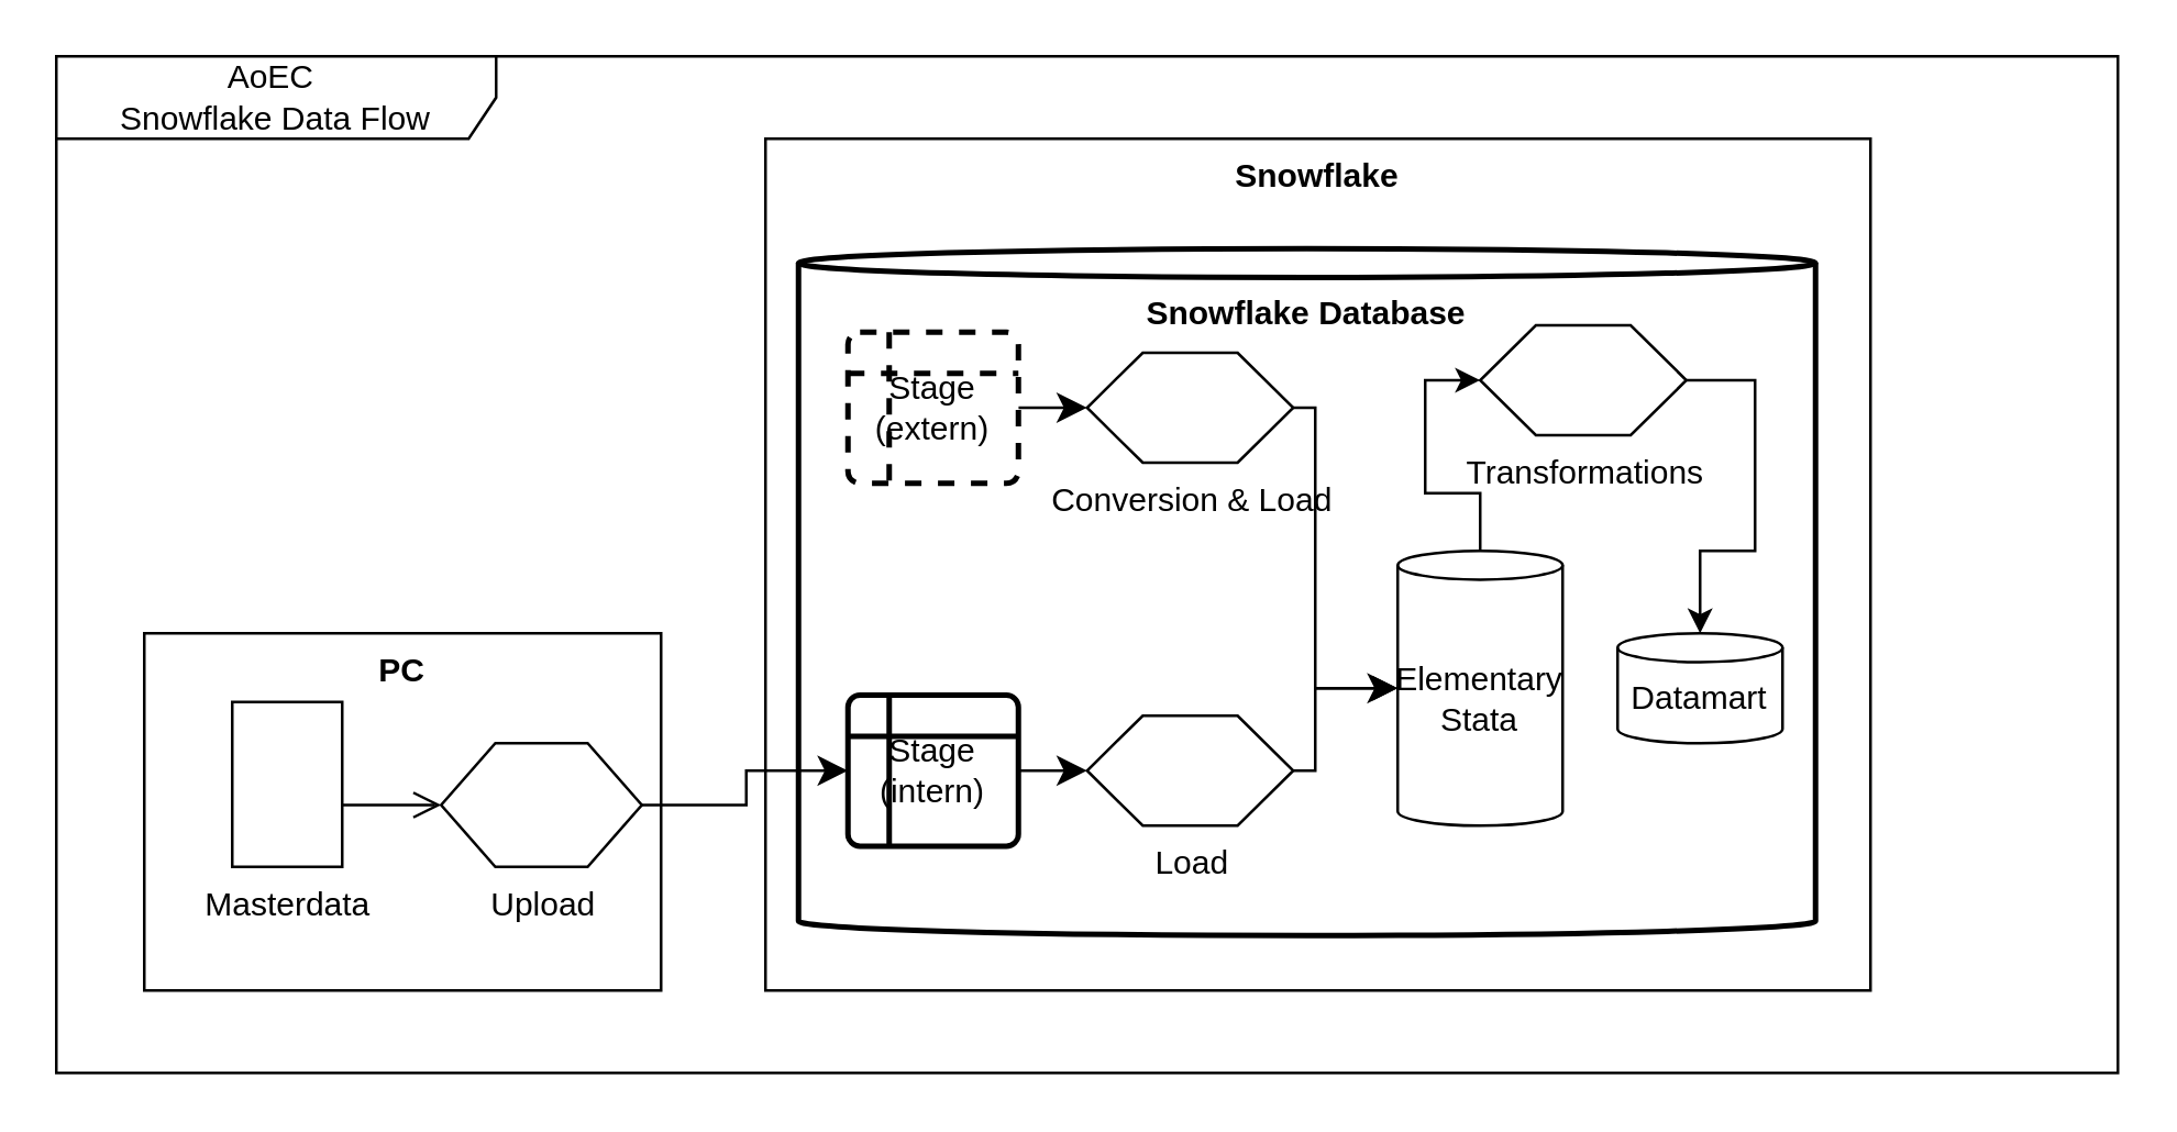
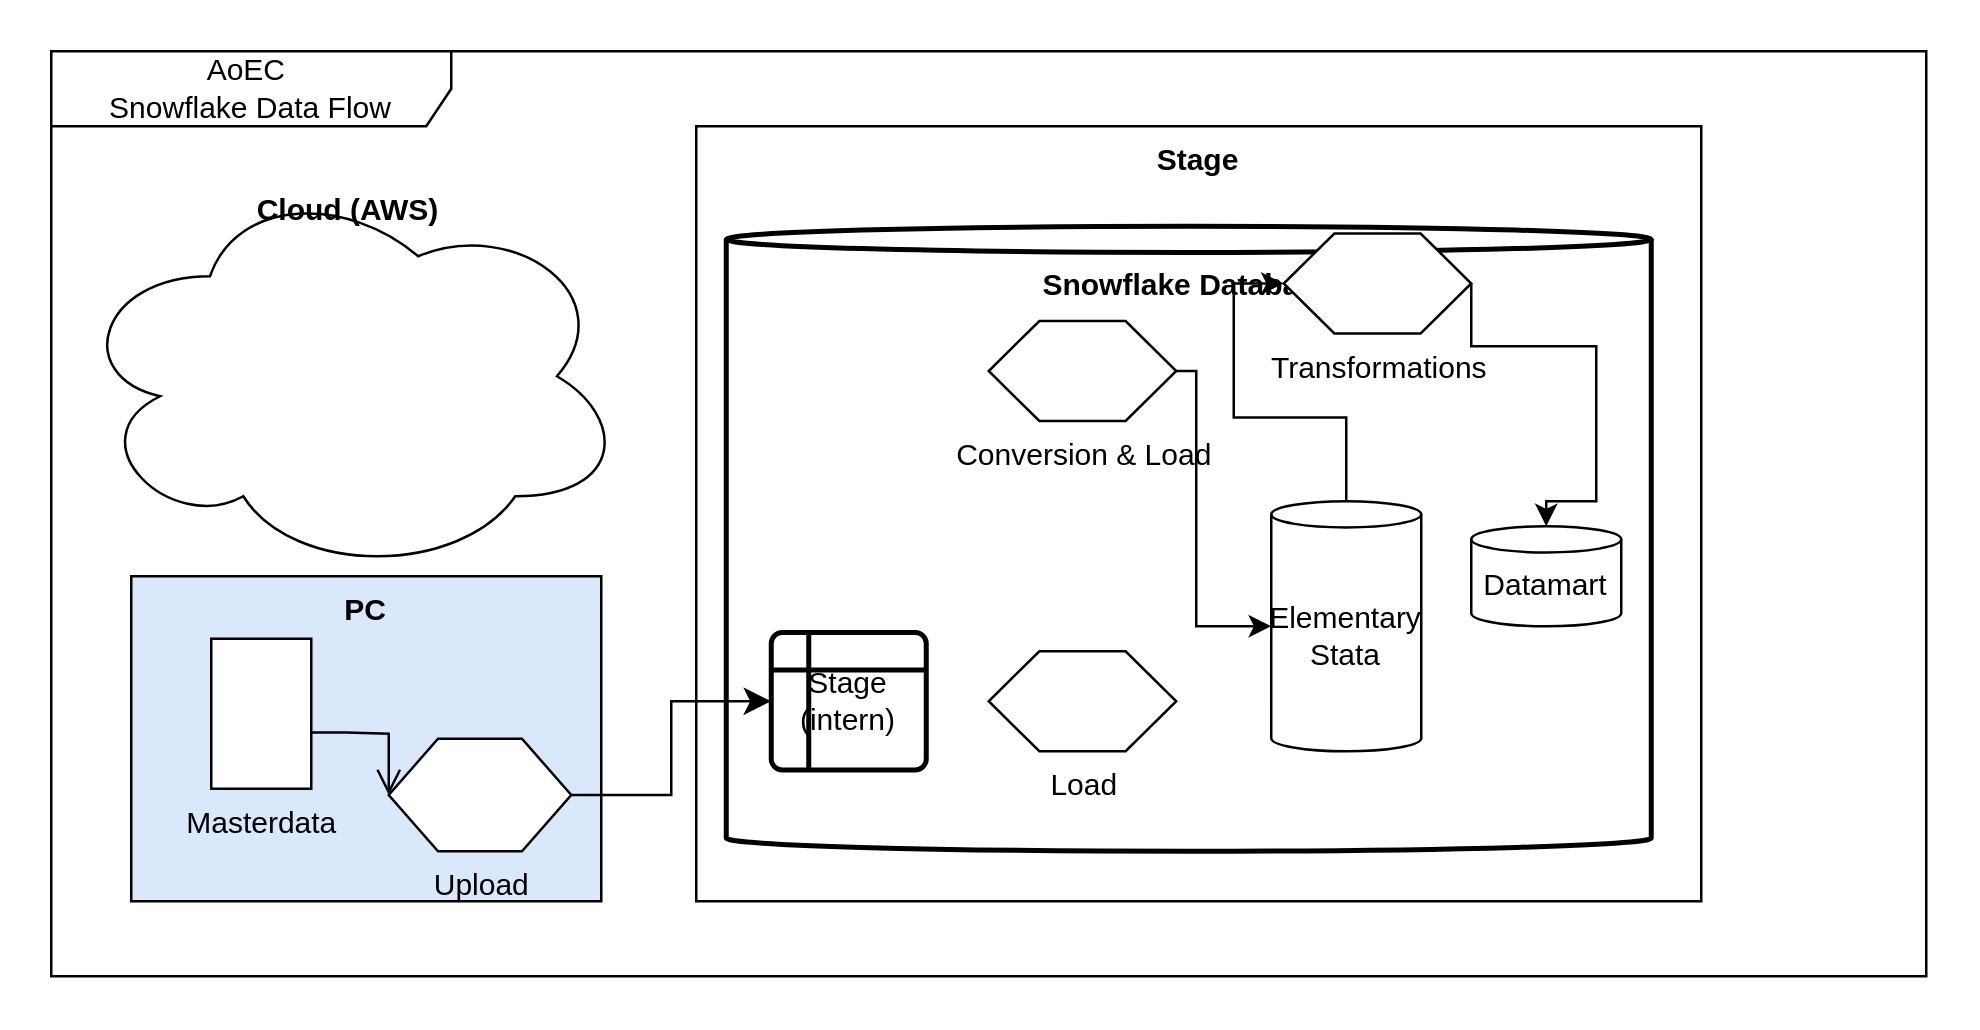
- <mxCell id="3" value="Snowflake" style="rounded=0;whiteSpace=wrap;html=1;fontStyle=1;verticalAlign=top;" vertex="1" parent="2"><mxGeometry x="258" y="30" width="402" height="310" as="geometry" /></mxCell>
+ <mxCell id="3" value="Stage" style="rounded=0;whiteSpace=wrap;html=1;fontStyle=1;verticalAlign=top;" vertex="1" parent="2"><mxGeometry x="258" y="30" width="402" height="310" as="geometry" /></mxCell>
- <mxCell id="24" value="Transformations" style="verticalLabelPosition=bottom;verticalAlign=top;html=1;shape=hexagon;perimeter=hexagonPerimeter2;arcSize=6;size=0.27;" vertex="1" parent="2"><mxGeometry x="518" y="97.9" width="75" height="40" as="geometry" /></mxCell>
+ <mxCell id="24" value="Transformations" style="verticalLabelPosition=bottom;verticalAlign=top;html=1;shape=hexagon;perimeter=hexagonPerimeter2;arcSize=6;size=0.27;" vertex="1" parent="2"><mxGeometry x="493" y="72.9" width="75" height="40" as="geometry" /></mxCell>
- <mxCell id="15" value="Stage&lt;div&gt;(extern)&lt;/div&gt;" style="shape=internalStorage;whiteSpace=wrap;html=1;dx=15;dy=15;rounded=1;arcSize=8;strokeWidth=2;dashed=1;" vertex="1" parent="2"><mxGeometry x="288" y="100.4" width="62" height="55" as="geometry" /></mxCell>
- <mxCell id="6" value="" style="edgeStyle=elbowEdgeStyle;elbow=horizontal;endArrow=classic;html=1;curved=0;rounded=0;endSize=8;startSize=8;entryX=0;entryY=0.5;entryDx=0;entryDy=0;exitX=1;exitY=0.5;exitDx=0;exitDy=0;" parent="2" source="15" target="19" edge="1"><mxGeometry width="50" height="50" relative="1" as="geometry"><mxPoint x="160" y="147.5" as="sourcePoint" /><mxPoint x="368" y="128.95" as="targetPoint" /></mxGeometry></mxCell>
+ <mxCell id="5" value="Cloud (AWS)" style="ellipse;shape=cloud;whiteSpace=wrap;html=1;verticalAlign=top;fontStyle=1" vertex="1" parent="2"><mxGeometry x="8" y="50" width="222" height="160" as="geometry" /></mxCell>
- <mxCell id="21" value="Datamart" style="shape=cylinder3;whiteSpace=wrap;html=1;boundedLbl=1;backgroundOutline=1;size=5.241;" vertex="1" parent="2"><mxGeometry x="568" y="210" width="60" height="40" as="geometry" /></mxCell>
+ <mxCell id="21" value="Datamart" style="shape=cylinder3;whiteSpace=wrap;html=1;boundedLbl=1;backgroundOutline=1;size=5.241;" vertex="1" parent="2"><mxGeometry x="568" y="190" width="60" height="40" as="geometry" /></mxCell>
- <mxCell id="18" value="" style="edgeStyle=segmentEdgeStyle;endArrow=classic;html=1;curved=0;rounded=0;endSize=8;startSize=8;entryX=0;entryY=0.5;entryDx=0;entryDy=0;entryPerimeter=0;exitX=1;exitY=0.5;exitDx=0;exitDy=0;" parent="2" source="16" target="23" edge="1"><mxGeometry width="50" height="50" relative="1" as="geometry"><mxPoint x="448" y="260" as="sourcePoint" /><mxPoint x="475" y="242.9" as="targetPoint" /><Array as="points"><mxPoint x="458" y="260" /><mxPoint x="458" y="230" /></Array></mxGeometry></mxCell>
- <mxCell id="17" value="" style="edgeStyle=segmentEdgeStyle;endArrow=classic;html=1;curved=0;rounded=0;endSize=8;startSize=8;exitX=1;exitY=0.5;exitDx=0;exitDy=0;entryX=0;entryY=0.5;entryDx=0;entryDy=0;" edge="1" parent="2" source="11" target="16"><mxGeometry width="50" height="50" relative="1" as="geometry"><mxPoint x="-684" y="373" as="sourcePoint" /><mxPoint x="348" y="260" as="targetPoint" /><Array as="points" /></mxGeometry></mxCell>
- <mxCell id="12" value="Upload" style="verticalLabelPosition=bottom;verticalAlign=top;html=1;shape=hexagon;perimeter=hexagonPerimeter2;arcSize=6;size=0.27;" vertex="1" parent="2"><mxGeometry x="140" y="250" width="73" height="45" as="geometry" /></mxCell>
+ <mxCell id="12" value="Upload" style="verticalLabelPosition=bottom;verticalAlign=top;html=1;shape=hexagon;perimeter=hexagonPerimeter2;arcSize=6;size=0.27;" vertex="1" parent="2"><mxGeometry x="135" y="275" width="73" height="45" as="geometry" /></mxCell>
- <mxCell id="8" value="PC" style="rounded=0;whiteSpace=wrap;html=1;verticalAlign=top;fontStyle=1" vertex="1" parent="2"><mxGeometry x="32" y="210" width="188" height="130" as="geometry" /></mxCell>
+ <mxCell id="8" value="PC" style="rounded=0;whiteSpace=wrap;html=1;verticalAlign=top;fontStyle=1;fillColor=#dae8fc;" vertex="1" parent="2"><mxGeometry x="32" y="210" width="188" height="130" as="geometry" /></mxCell>
